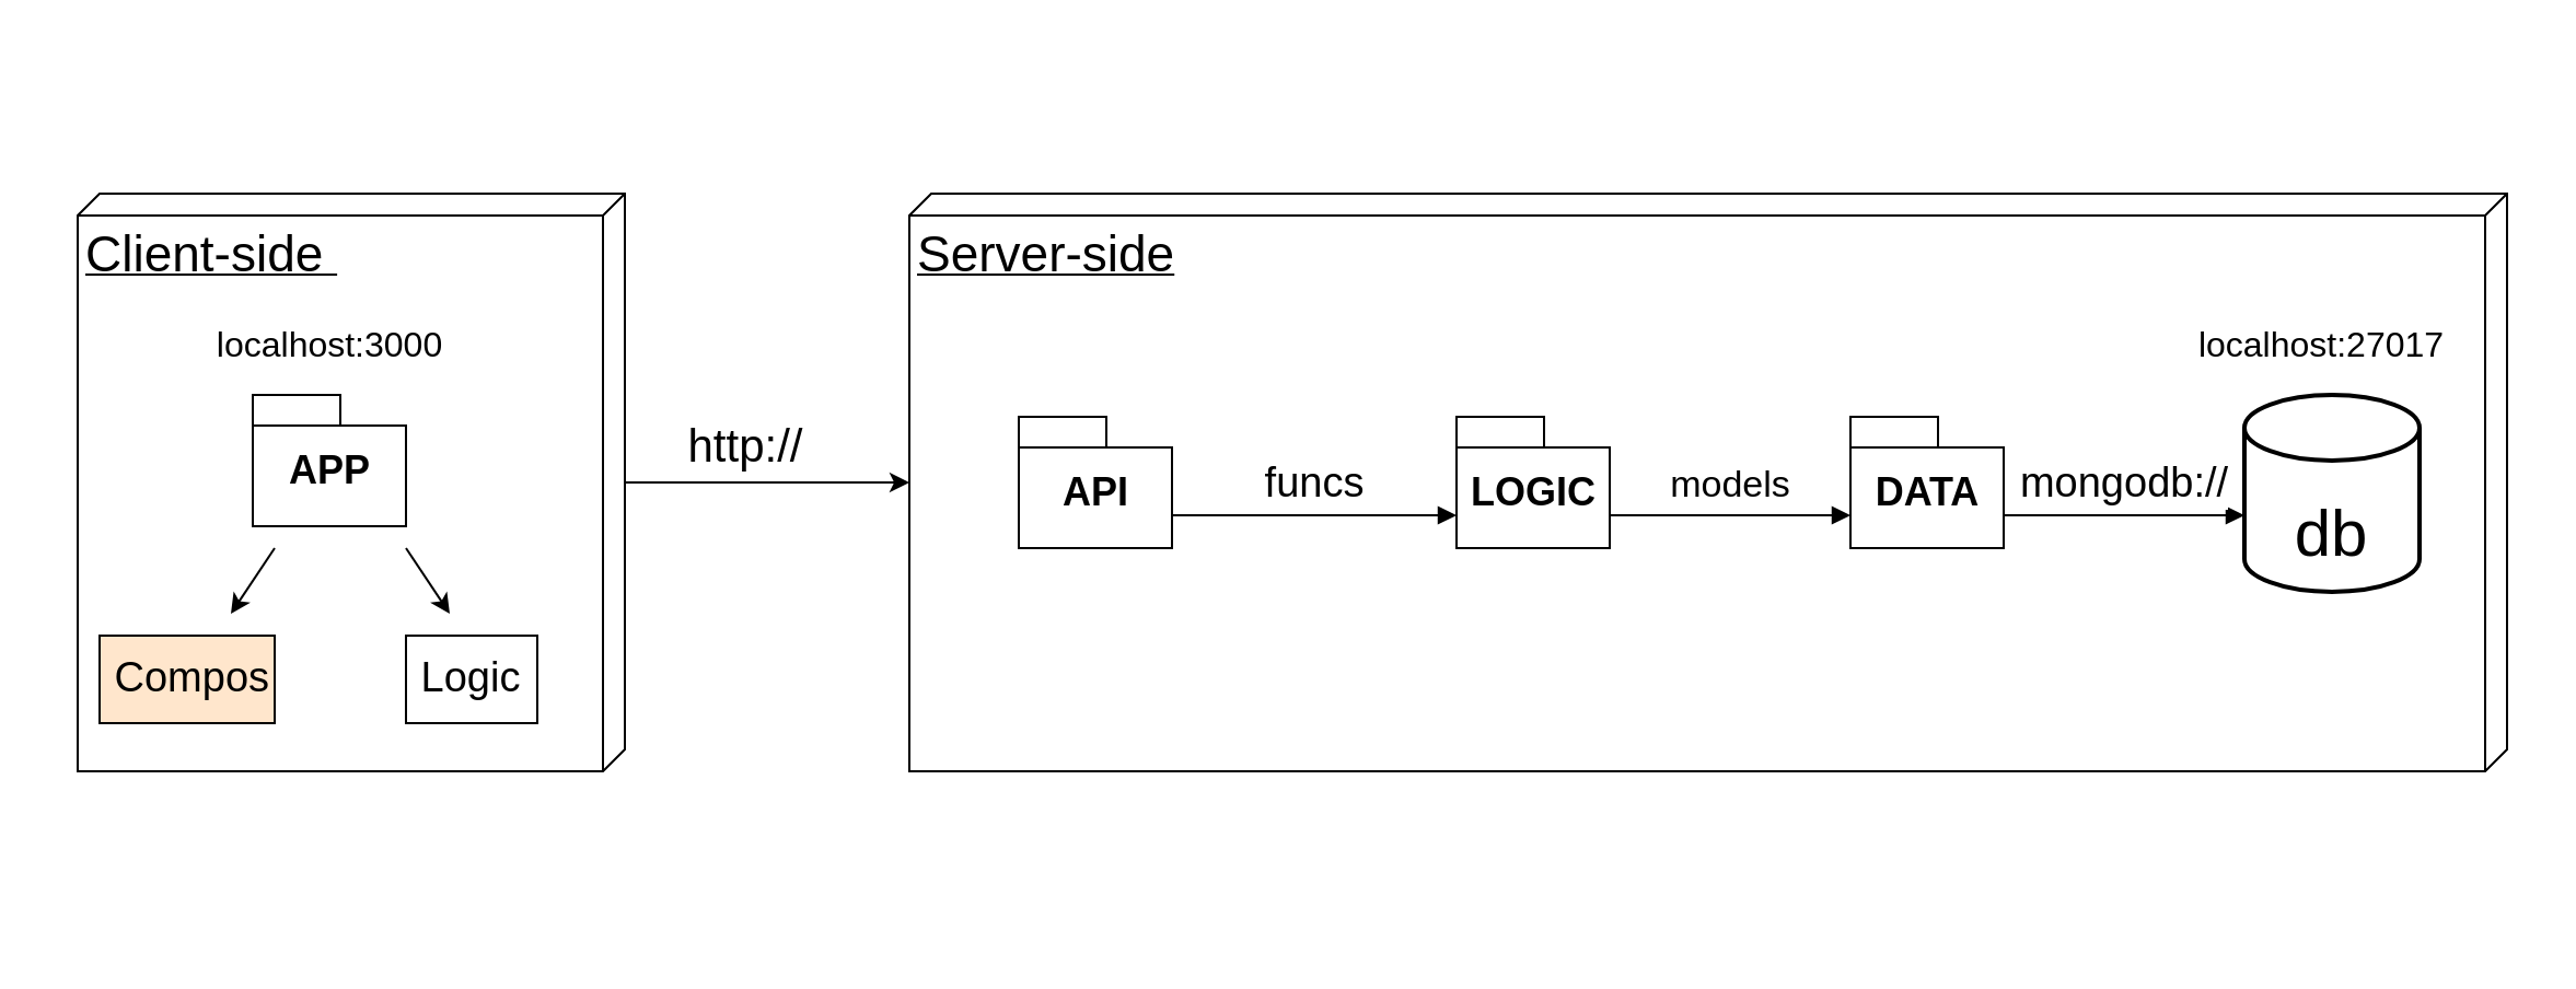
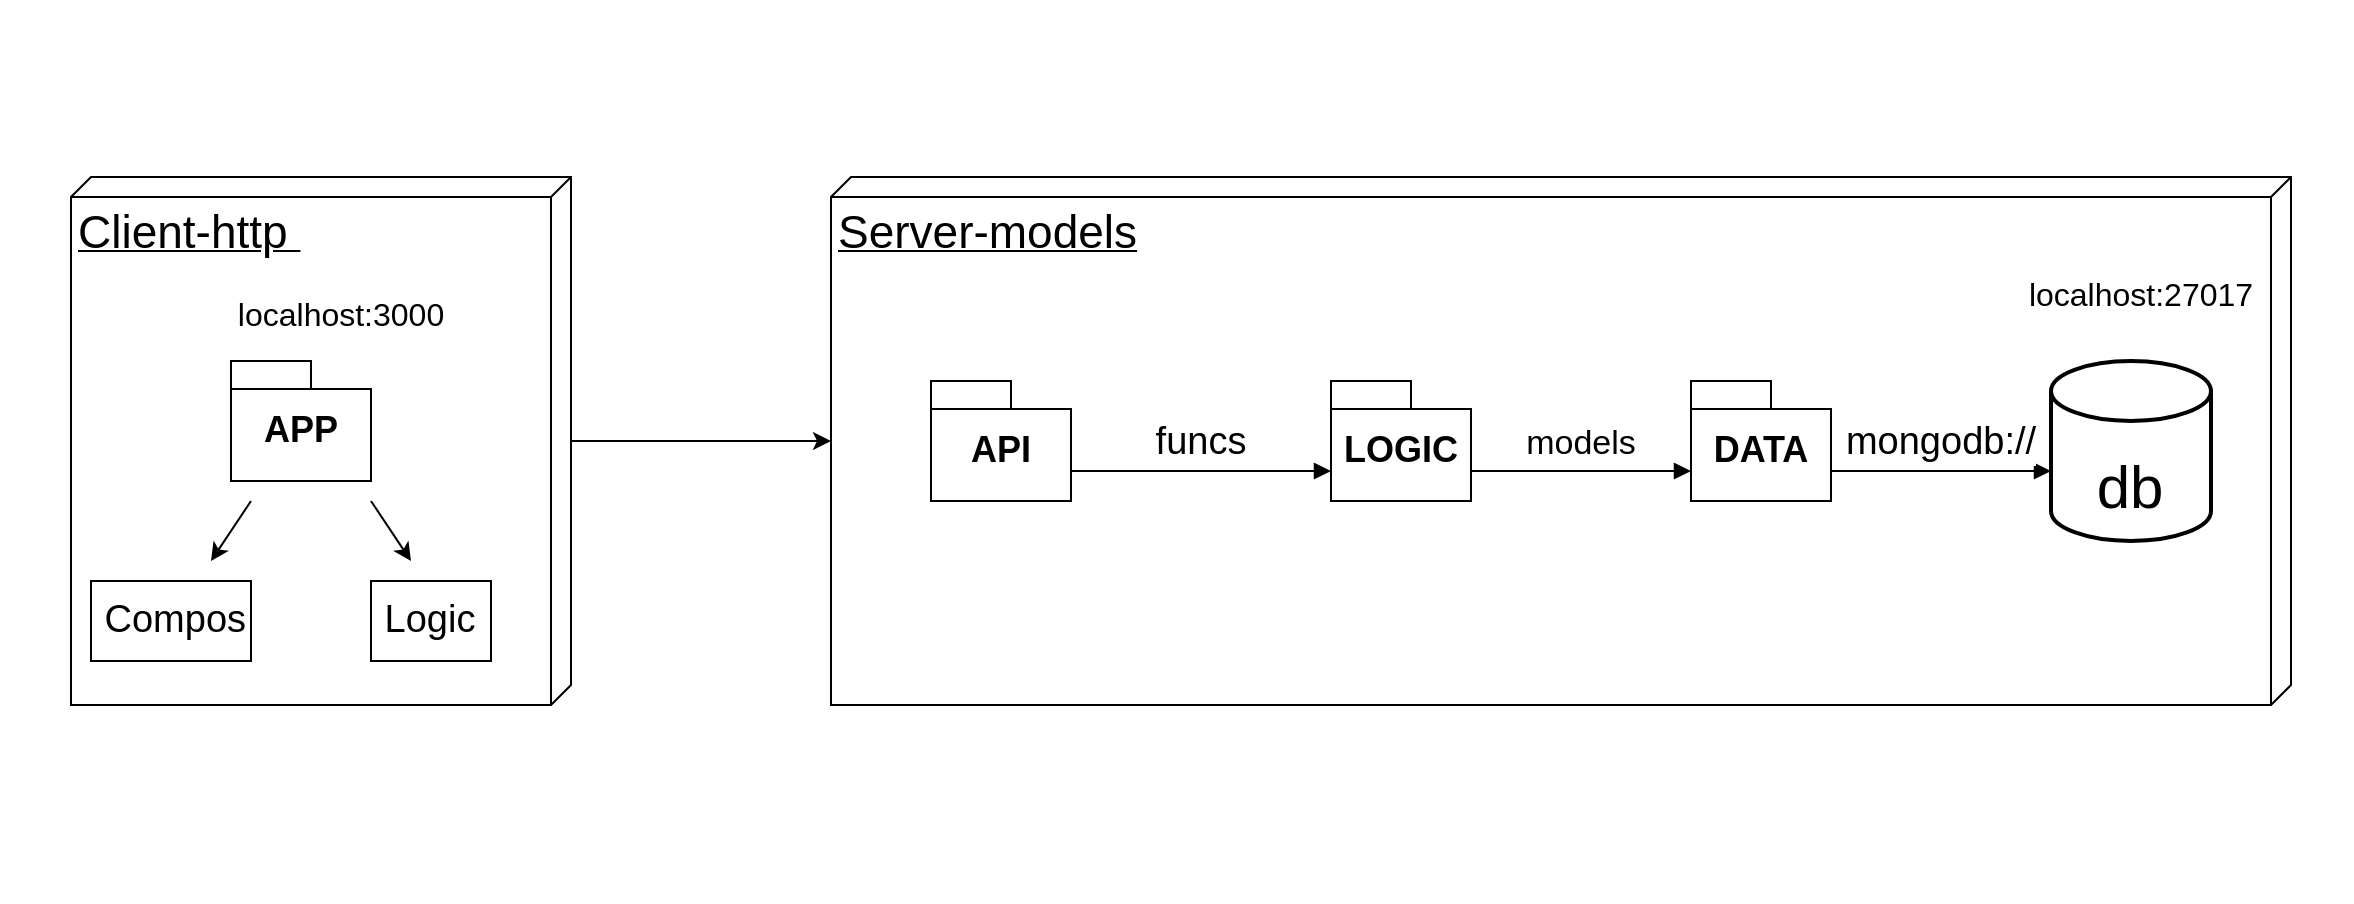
- <mxCell id="3" value="&lt;div style=&quot;text-align: center&quot;&gt;&lt;span&gt;&lt;font style=&quot;font-size: 23px&quot;&gt;Client-side&amp;nbsp;&lt;/font&gt;&lt;/span&gt;&lt;/div&gt;" style="verticalAlign=top;align=left;spacingTop=8;spacingLeft=2;spacingRight=12;shape=cube;size=10;direction=south;fontStyle=4;html=1;fontSize=19;" vertex="1" parent="1"><mxGeometry x="35" y="88" width="250" height="264" as="geometry" /></mxCell>
+ <mxCell id="3" value="&lt;div style=&quot;text-align: center&quot;&gt;&lt;span&gt;&lt;font style=&quot;font-size: 23px&quot;&gt;Client-http&amp;nbsp;&lt;/font&gt;&lt;/span&gt;&lt;/div&gt;" style="verticalAlign=top;align=left;spacingTop=8;spacingLeft=2;spacingRight=12;shape=cube;size=10;direction=south;fontStyle=4;html=1;fontSize=19;" vertex="1" parent="1"><mxGeometry x="35" y="88" width="250" height="264" as="geometry" /></mxCell>
- <mxCell id="9" value="&lt;div style=&quot;text-align: center&quot;&gt;&lt;span&gt;&lt;font style=&quot;font-size: 23px&quot;&gt;Server-side&lt;/font&gt;&lt;/span&gt;&lt;/div&gt;" style="verticalAlign=top;align=left;spacingTop=8;spacingLeft=2;spacingRight=12;shape=cube;size=10;direction=south;fontStyle=4;html=1;fontSize=19;" vertex="1" parent="1"><mxGeometry x="415" y="88" width="730" height="264" as="geometry" /></mxCell>
+ <mxCell id="9" value="&lt;div style=&quot;text-align: center&quot;&gt;&lt;span&gt;&lt;font style=&quot;font-size: 23px&quot;&gt;Server-models&lt;/font&gt;&lt;/span&gt;&lt;/div&gt;" style="verticalAlign=top;align=left;spacingTop=8;spacingLeft=2;spacingRight=12;shape=cube;size=10;direction=south;fontStyle=4;html=1;fontSize=19;" vertex="1" parent="1"><mxGeometry x="415" y="88" width="730" height="264" as="geometry" /></mxCell>
- <mxCell id="18" value="&lt;font style=&quot;font-size: 16px&quot;&gt;localhost:3000&lt;/font&gt;" style="text;html=1;align=center;verticalAlign=middle;resizable=0;points=[];autosize=1;strokeColor=none;fillColor=none;fontSize=21;" vertex="1" parent="1"><mxGeometry x="90" y="140" width="120" height="30" as="geometry" /></mxCell>
+ <mxCell id="18" value="&lt;font style=&quot;font-size: 16px&quot;&gt;localhost:3000&lt;/font&gt;" style="text;html=1;align=center;verticalAlign=middle;resizable=0;points=[];autosize=1;strokeColor=none;fillColor=none;fontSize=21;" vertex="1" parent="1"><mxGeometry x="110" y="140" width="120" height="30" as="geometry" /></mxCell>
- <mxCell id="19" value="&lt;font style=&quot;font-size: 16px&quot;&gt;localhost:27017&lt;/font&gt;" style="text;html=1;align=center;verticalAlign=middle;resizable=0;points=[];autosize=1;strokeColor=none;fillColor=none;fontSize=21;" vertex="1" parent="1"><mxGeometry x="995" y="140" width="130" height="30" as="geometry" /></mxCell>
+ <mxCell id="19" value="&lt;font style=&quot;font-size: 16px&quot;&gt;localhost:27017&lt;/font&gt;" style="text;html=1;align=center;verticalAlign=middle;resizable=0;points=[];autosize=1;strokeColor=none;fillColor=none;fontSize=21;" vertex="1" parent="1"><mxGeometry x="1005" y="130" width="130" height="30" as="geometry" /></mxCell>
- <mxCell id="17" value="&lt;font style=&quot;font-size: 21px&quot;&gt;http://&lt;/font&gt;" style="text;html=1;align=center;verticalAlign=middle;resizable=0;points=[];autosize=1;strokeColor=none;fillColor=none;fontSize=30;" vertex="1" parent="1"><mxGeometry x="305" y="180" width="70" height="40" as="geometry" /></mxCell>
- <mxCell id="5" value="&amp;nbsp;Compos" style="rounded=0;whiteSpace=wrap;html=1;fontSize=19;fillColor=#ffe6cc;" vertex="1" parent="1"><mxGeometry x="45" y="290" width="80" height="40" as="geometry" /></mxCell>
+ <mxCell id="5" value="&amp;nbsp;Compos" style="rounded=0;whiteSpace=wrap;html=1;fontSize=19;" vertex="1" parent="1"><mxGeometry x="45" y="290" width="80" height="40" as="geometry" /></mxCell>
